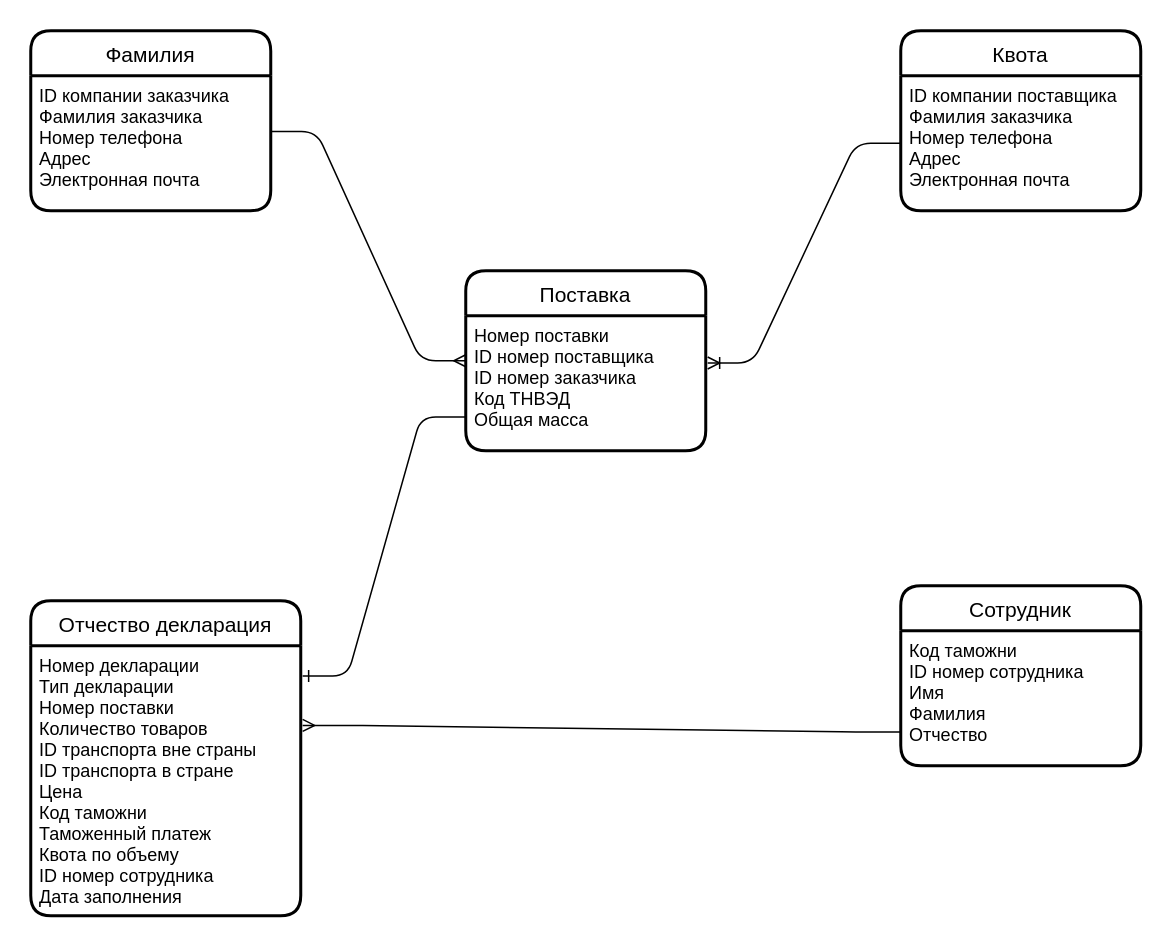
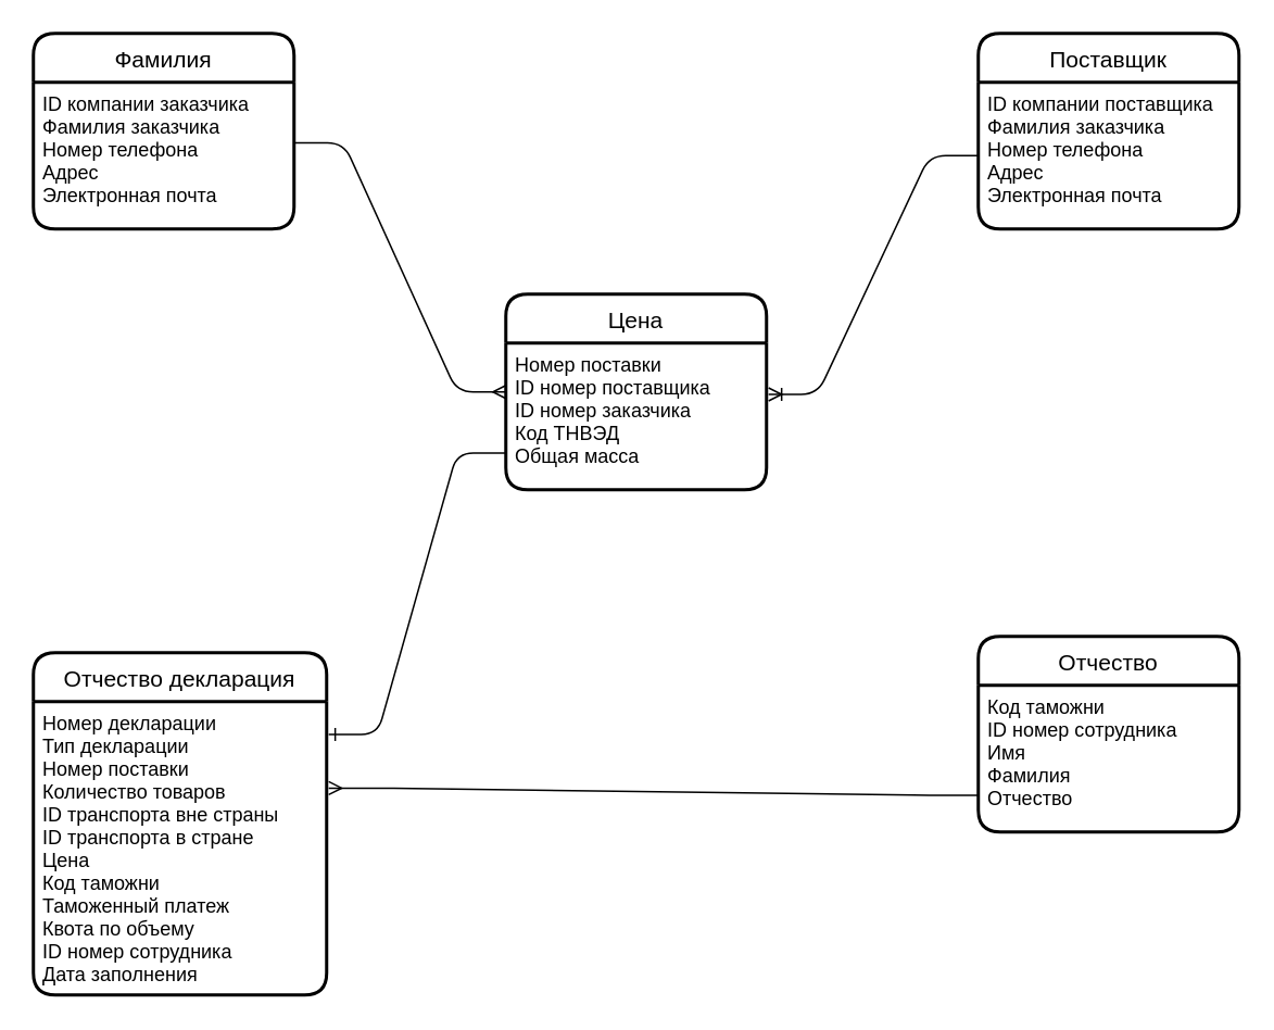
- <mxCell id="4" value="Квота" style="swimlane;childLayout=stackLayout;horizontal=1;startSize=30;horizontalStack=0;rounded=1;fontSize=14;fontStyle=0;strokeWidth=2;resizeParent=0;resizeLast=1;shadow=0;dashed=0;align=center;" vertex="1" parent="1"><mxGeometry x="600" y="20" width="160" height="120" as="geometry" /></mxCell>
+ <mxCell id="4" value="Поставщик" style="swimlane;childLayout=stackLayout;horizontal=1;startSize=30;horizontalStack=0;rounded=1;fontSize=14;fontStyle=0;strokeWidth=2;resizeParent=0;resizeLast=1;shadow=0;dashed=0;align=center;" vertex="1" parent="1"><mxGeometry x="600" y="20" width="160" height="120" as="geometry" /></mxCell>
- <mxCell id="6" value="Поставка" style="swimlane;childLayout=stackLayout;horizontal=1;startSize=30;horizontalStack=0;rounded=1;fontSize=14;fontStyle=0;strokeWidth=2;resizeParent=0;resizeLast=1;shadow=0;dashed=0;align=center;" vertex="1" parent="1"><mxGeometry x="310" y="180" width="160" height="120" as="geometry" /></mxCell>
+ <mxCell id="6" value="Цена" style="swimlane;childLayout=stackLayout;horizontal=1;startSize=30;horizontalStack=0;rounded=1;fontSize=14;fontStyle=0;strokeWidth=2;resizeParent=0;resizeLast=1;shadow=0;dashed=0;align=center;" vertex="1" parent="1"><mxGeometry x="310" y="180" width="160" height="120" as="geometry" /></mxCell>
- <mxCell id="10" value="Сотрудник" style="swimlane;childLayout=stackLayout;horizontal=1;startSize=30;horizontalStack=0;rounded=1;fontSize=14;fontStyle=0;strokeWidth=2;resizeParent=0;resizeLast=1;shadow=0;dashed=0;align=center;" vertex="1" parent="1"><mxGeometry x="600" y="390" width="160" height="120" as="geometry" /></mxCell>
+ <mxCell id="10" value="Отчество" style="swimlane;childLayout=stackLayout;horizontal=1;startSize=30;horizontalStack=0;rounded=1;fontSize=14;fontStyle=0;strokeWidth=2;resizeParent=0;resizeLast=1;shadow=0;dashed=0;align=center;" vertex="1" parent="1"><mxGeometry x="600" y="390" width="160" height="120" as="geometry" /></mxCell>
